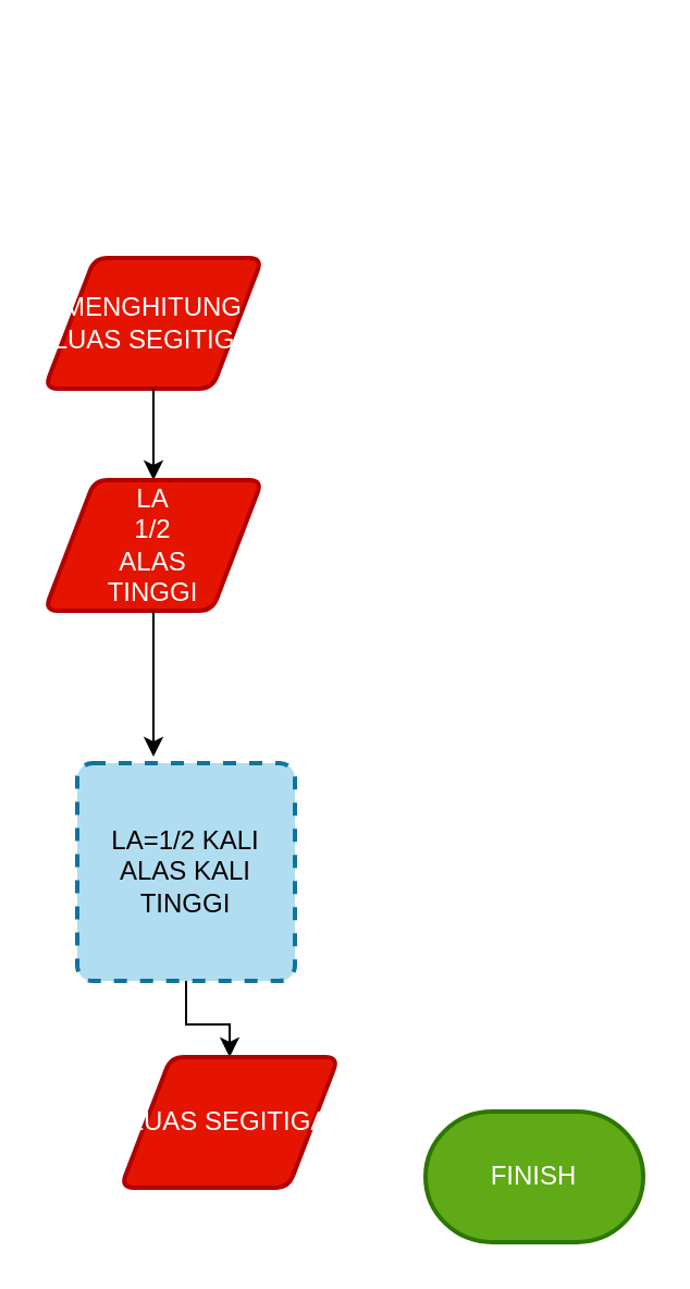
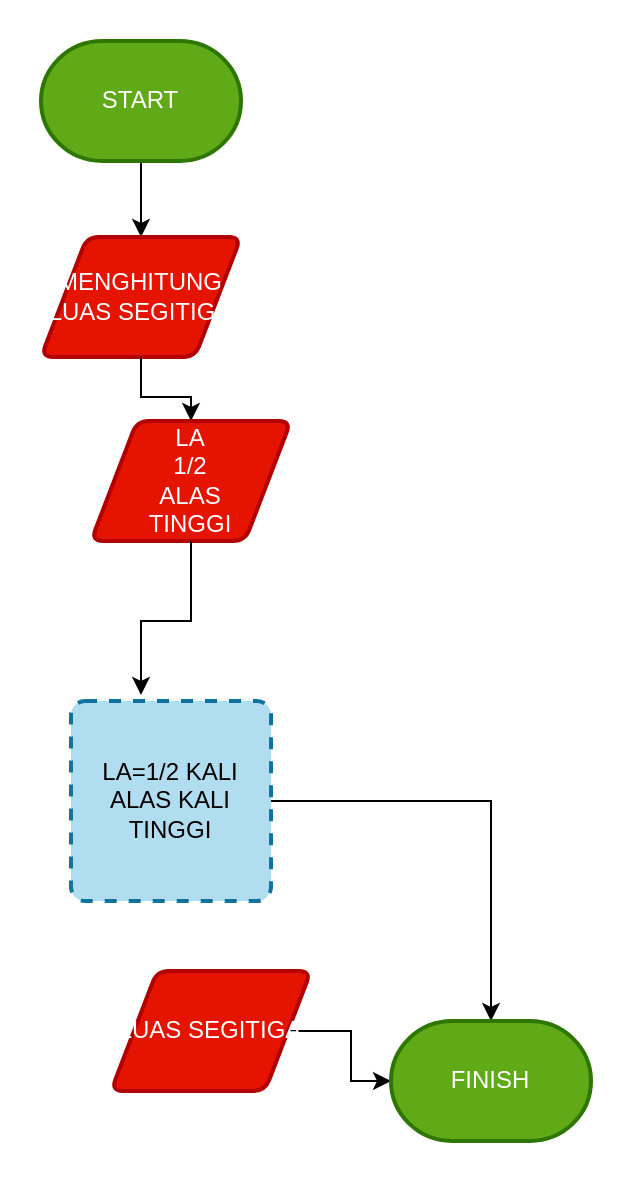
+ <mxCell id="3" value="START" style="strokeWidth=2;html=1;shape=mxgraph.flowchart.terminator;whiteSpace=wrap;fillColor=#60a917;strokeColor=#2D7600;fontColor=#ffffff;" vertex="1" parent="1"><mxGeometry x="20" y="20" width="100" height="60" as="geometry" /></mxCell>
+ <mxCell id="2" style="edgeStyle=orthogonalEdgeStyle;rounded=0;orthogonalLoop=1;jettySize=auto;html=1;entryX=0.5;entryY=0;entryDx=0;entryDy=0;" edge="1" parent="1" source="3" target="4"><mxGeometry relative="1" as="geometry" /></mxCell>
- <mxCell id="11" value="&lt;div&gt;LA&lt;/div&gt;&lt;div&gt;1/2&lt;br&gt;&lt;/div&gt;&lt;div&gt;ALAS&lt;/div&gt;&lt;div&gt;TINGGI&lt;br&gt;&lt;/div&gt;" style="shape=parallelogram;html=1;strokeWidth=2;perimeter=parallelogramPerimeter;whiteSpace=wrap;rounded=1;arcSize=12;size=0.23;fillColor=#e51400;fontColor=#ffffff;strokeColor=#B20000;" vertex="1" parent="1"><mxGeometry x="20" y="220" width="100" height="60" as="geometry" /></mxCell>
+ <mxCell id="11" value="&lt;div&gt;LA&lt;/div&gt;&lt;div&gt;1/2&lt;br&gt;&lt;/div&gt;&lt;div&gt;ALAS&lt;/div&gt;&lt;div&gt;TINGGI&lt;br&gt;&lt;/div&gt;" style="shape=parallelogram;html=1;strokeWidth=2;perimeter=parallelogramPerimeter;whiteSpace=wrap;rounded=1;arcSize=12;size=0.23;fillColor=#e51400;fontColor=#ffffff;strokeColor=#B20000;" vertex="1" parent="1"><mxGeometry x="45" y="210" width="100" height="60" as="geometry" /></mxCell>
- <mxCell id="6" style="edgeStyle=orthogonalEdgeStyle;rounded=0;orthogonalLoop=1;jettySize=auto;html=1;" edge="1" parent="1" source="7" target="9"><mxGeometry relative="1" as="geometry"><mxPoint x="70" y="390" as="targetPoint" /></mxGeometry></mxCell>
+ <mxCell id="6" style="edgeStyle=orthogonalEdgeStyle;rounded=0;orthogonalLoop=1;jettySize=auto;html=1;" edge="1" parent="1" source="7" target="10"><mxGeometry relative="1" as="geometry"><mxPoint x="70" y="390" as="targetPoint" /></mxGeometry></mxCell>
+ <mxCell id="8" style="edgeStyle=orthogonalEdgeStyle;rounded=0;orthogonalLoop=1;jettySize=auto;html=1;" edge="1" parent="1" source="9" target="10"><mxGeometry relative="1" as="geometry"><mxPoint x="65" y="530" as="targetPoint" /></mxGeometry></mxCell>
